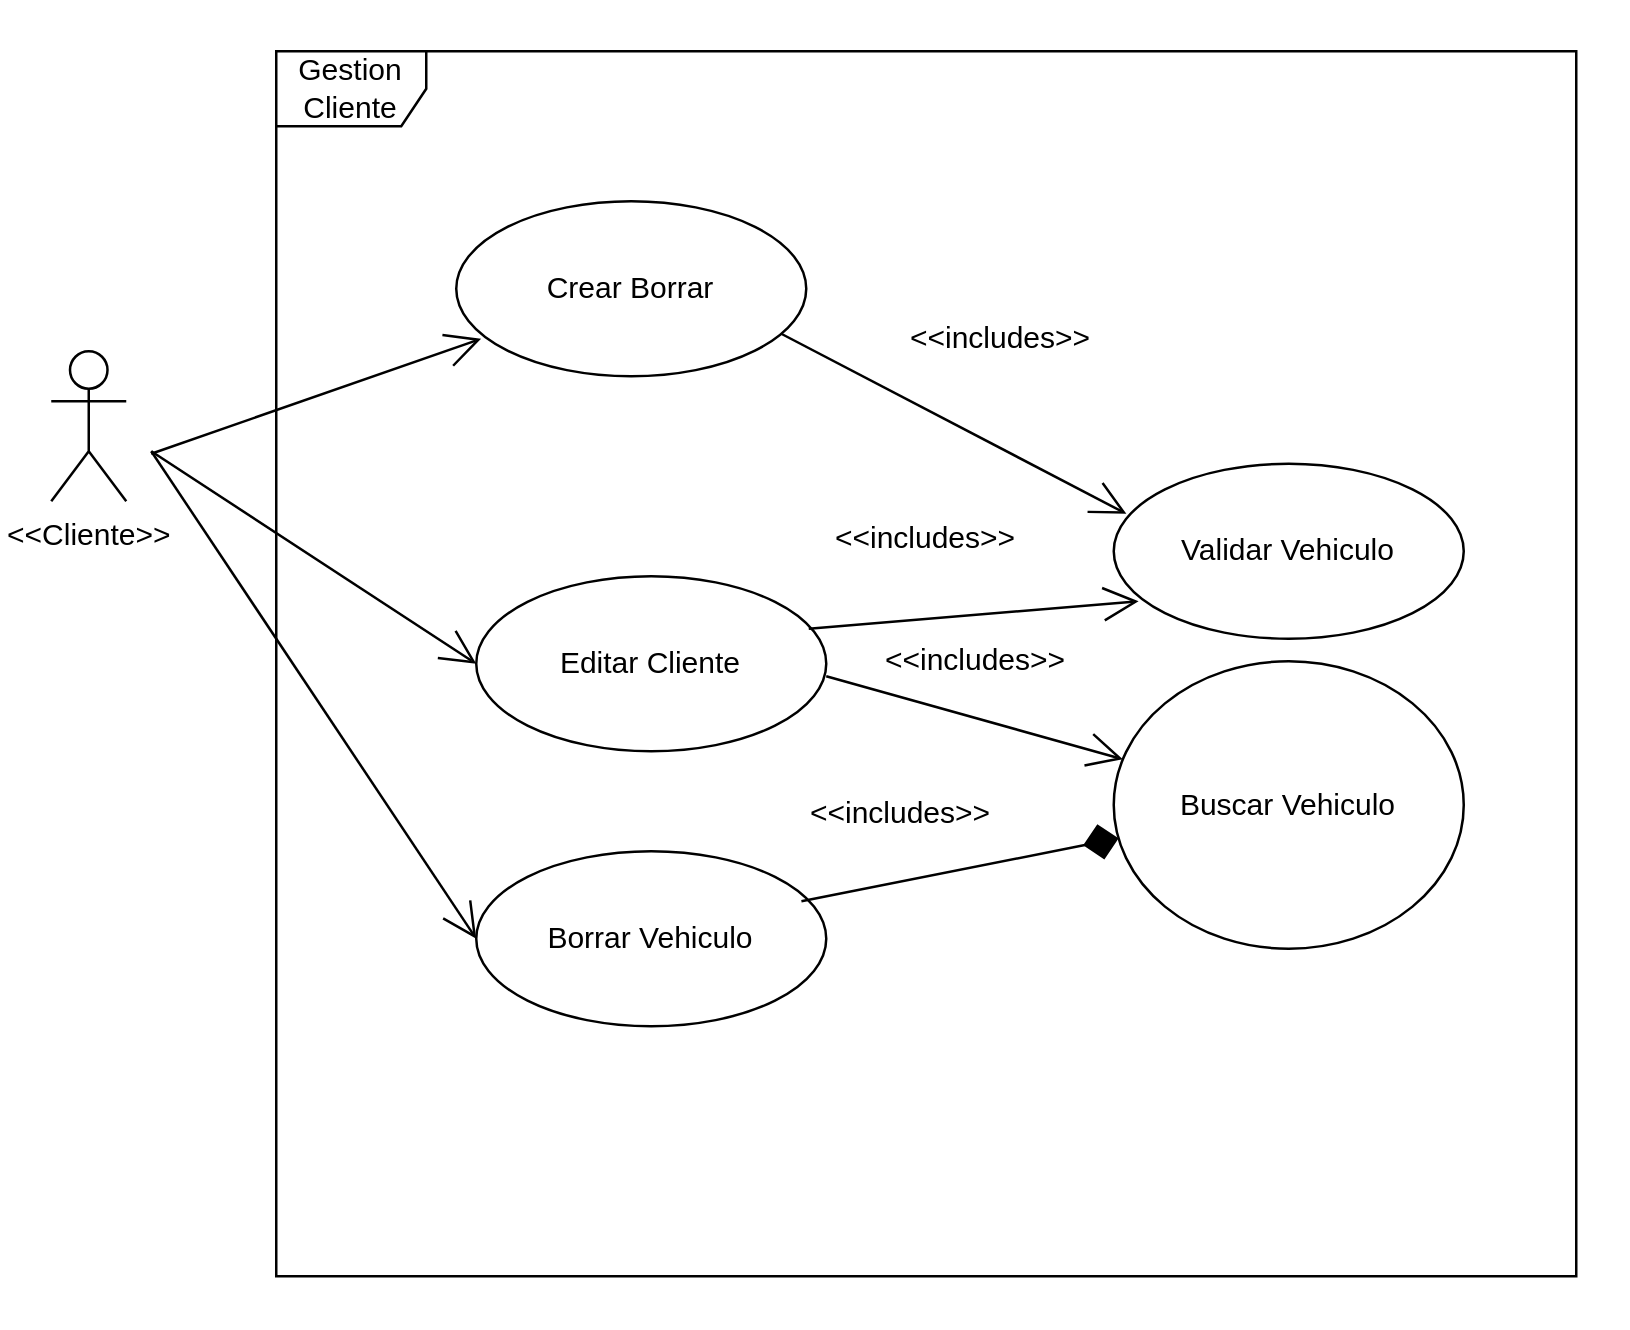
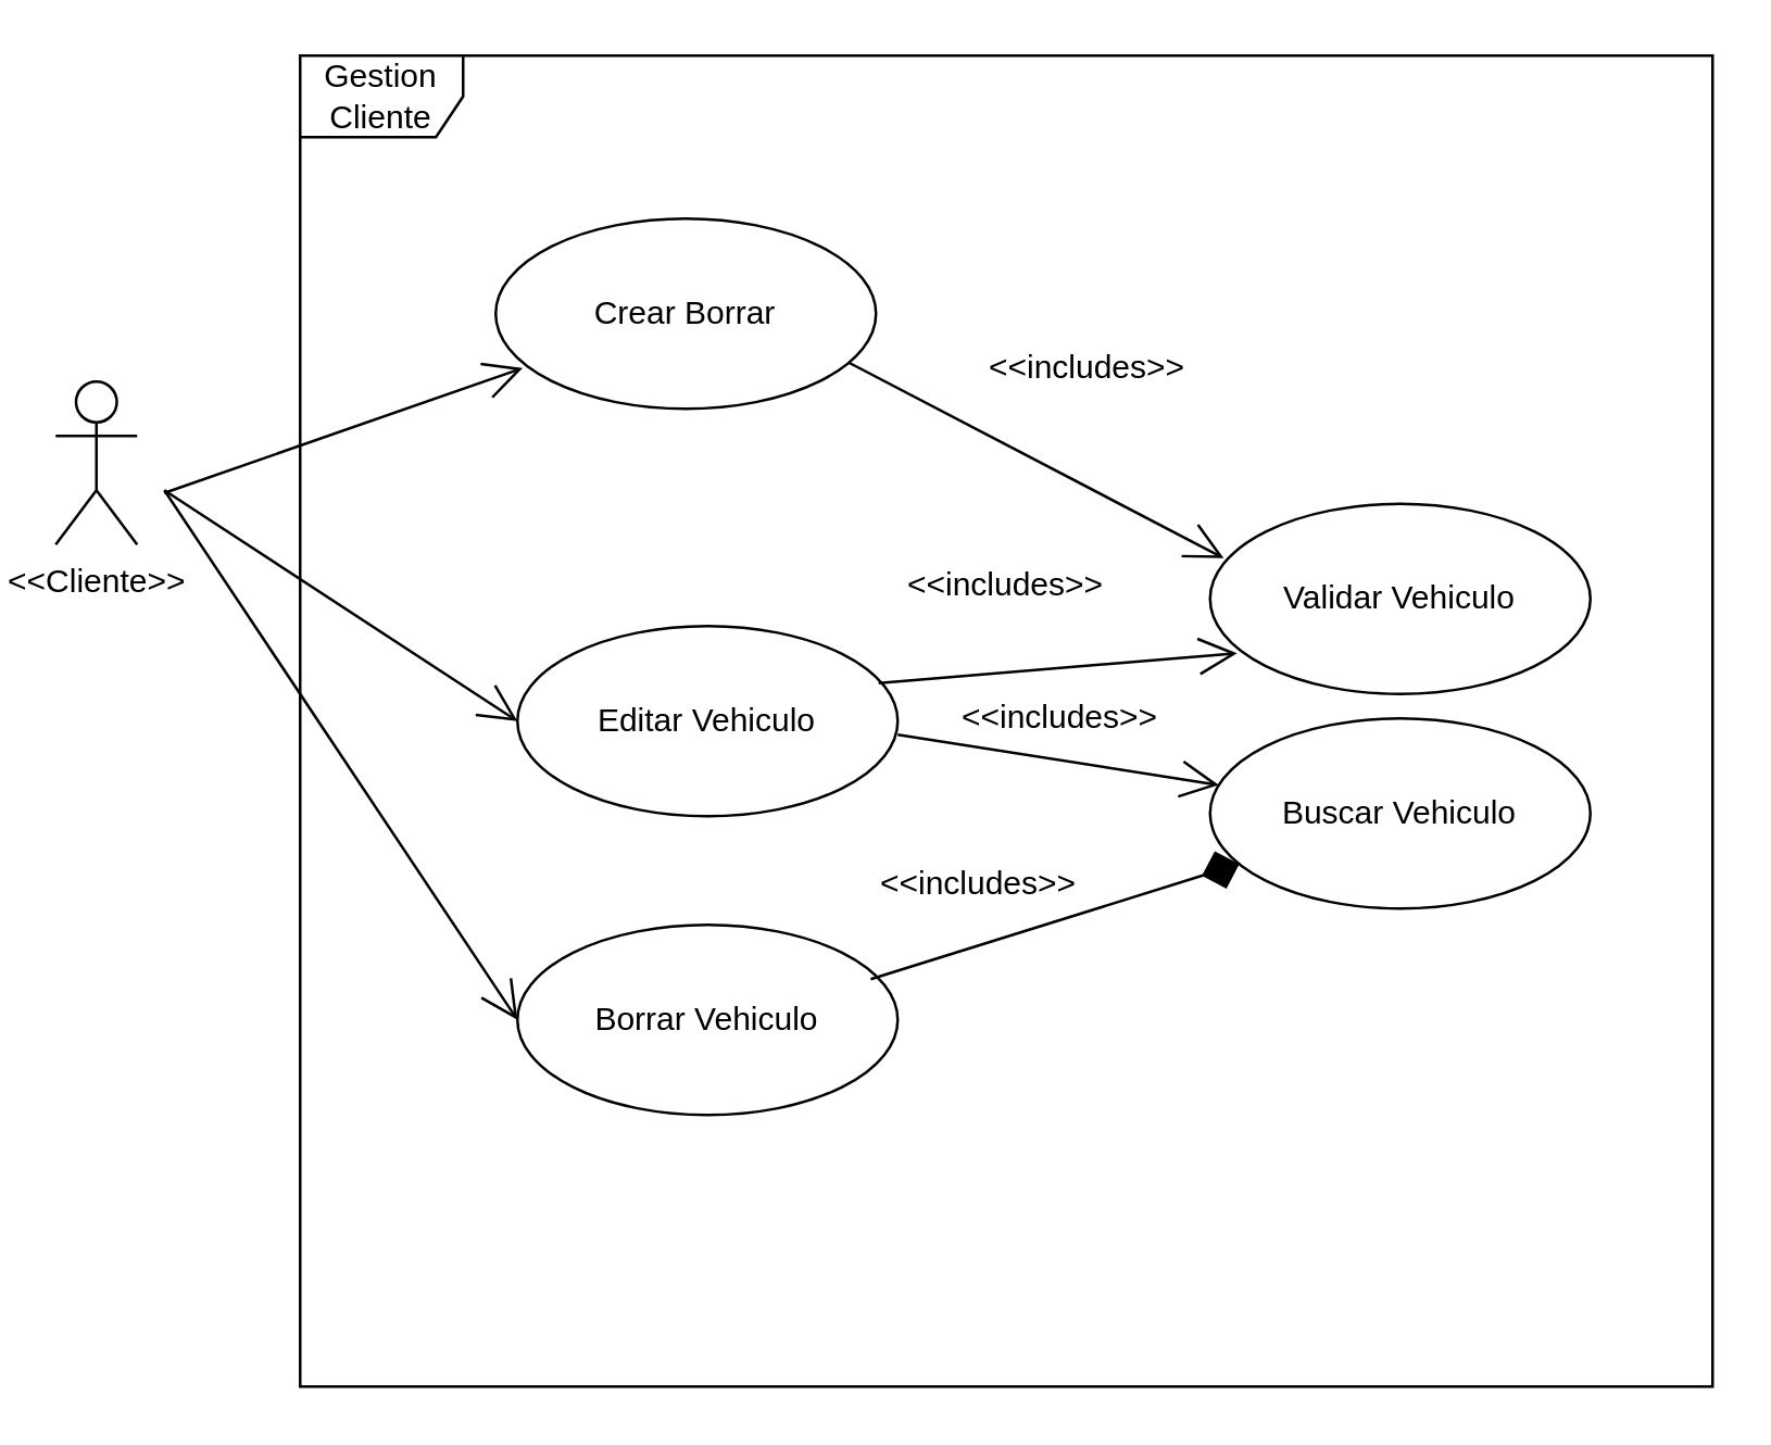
- <mxCell id="10" value="Editar Cliente" style="ellipse;whiteSpace=wrap;html=1;" vertex="1" parent="1"><mxGeometry x="190" y="230" width="140" height="70" as="geometry" /></mxCell>
+ <mxCell id="10" value="Editar Vehiculo" style="ellipse;whiteSpace=wrap;html=1;" vertex="1" parent="1"><mxGeometry x="190" y="230" width="140" height="70" as="geometry" /></mxCell>
- <mxCell id="6" value="Buscar Vehiculo" style="ellipse;whiteSpace=wrap;html=1;" vertex="1" parent="1"><mxGeometry x="445" y="264" width="140" height="115" as="geometry" /></mxCell>
+ <mxCell id="6" value="Buscar Vehiculo" style="ellipse;whiteSpace=wrap;html=1;" vertex="1" parent="1"><mxGeometry x="445" y="264" width="140" height="70" as="geometry" /></mxCell>
